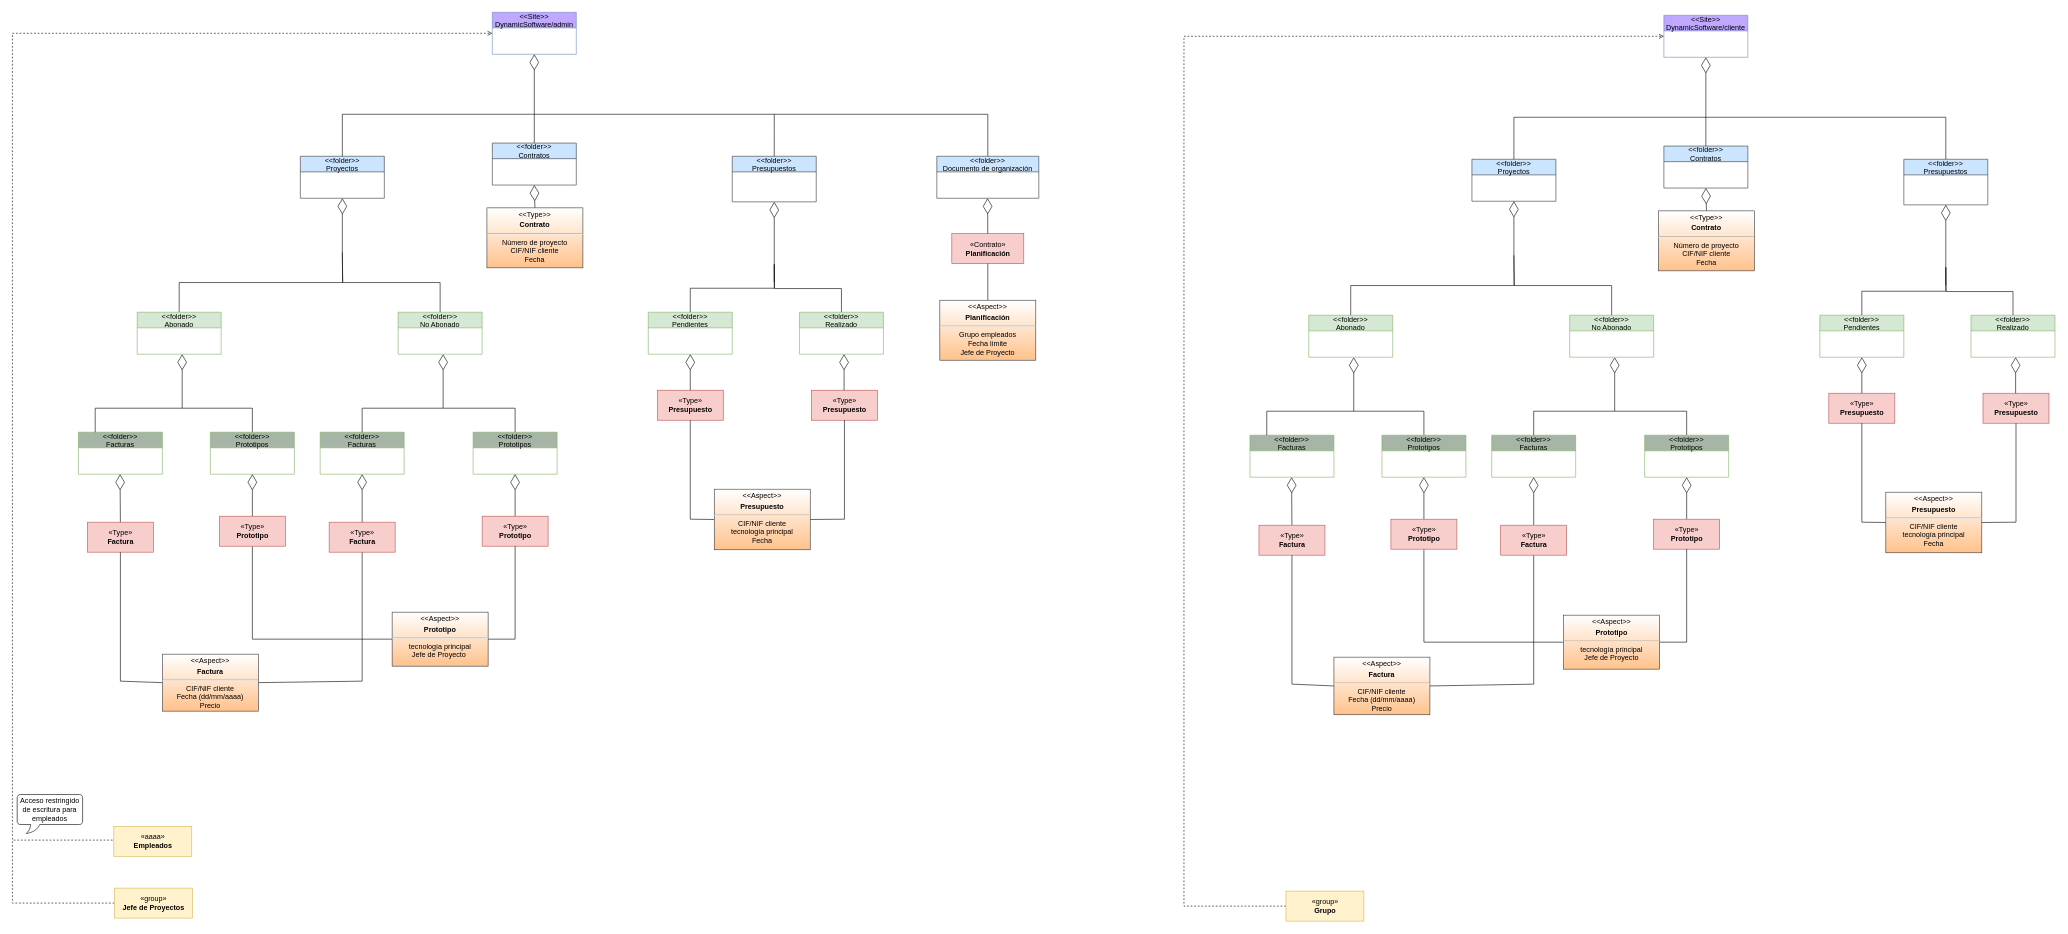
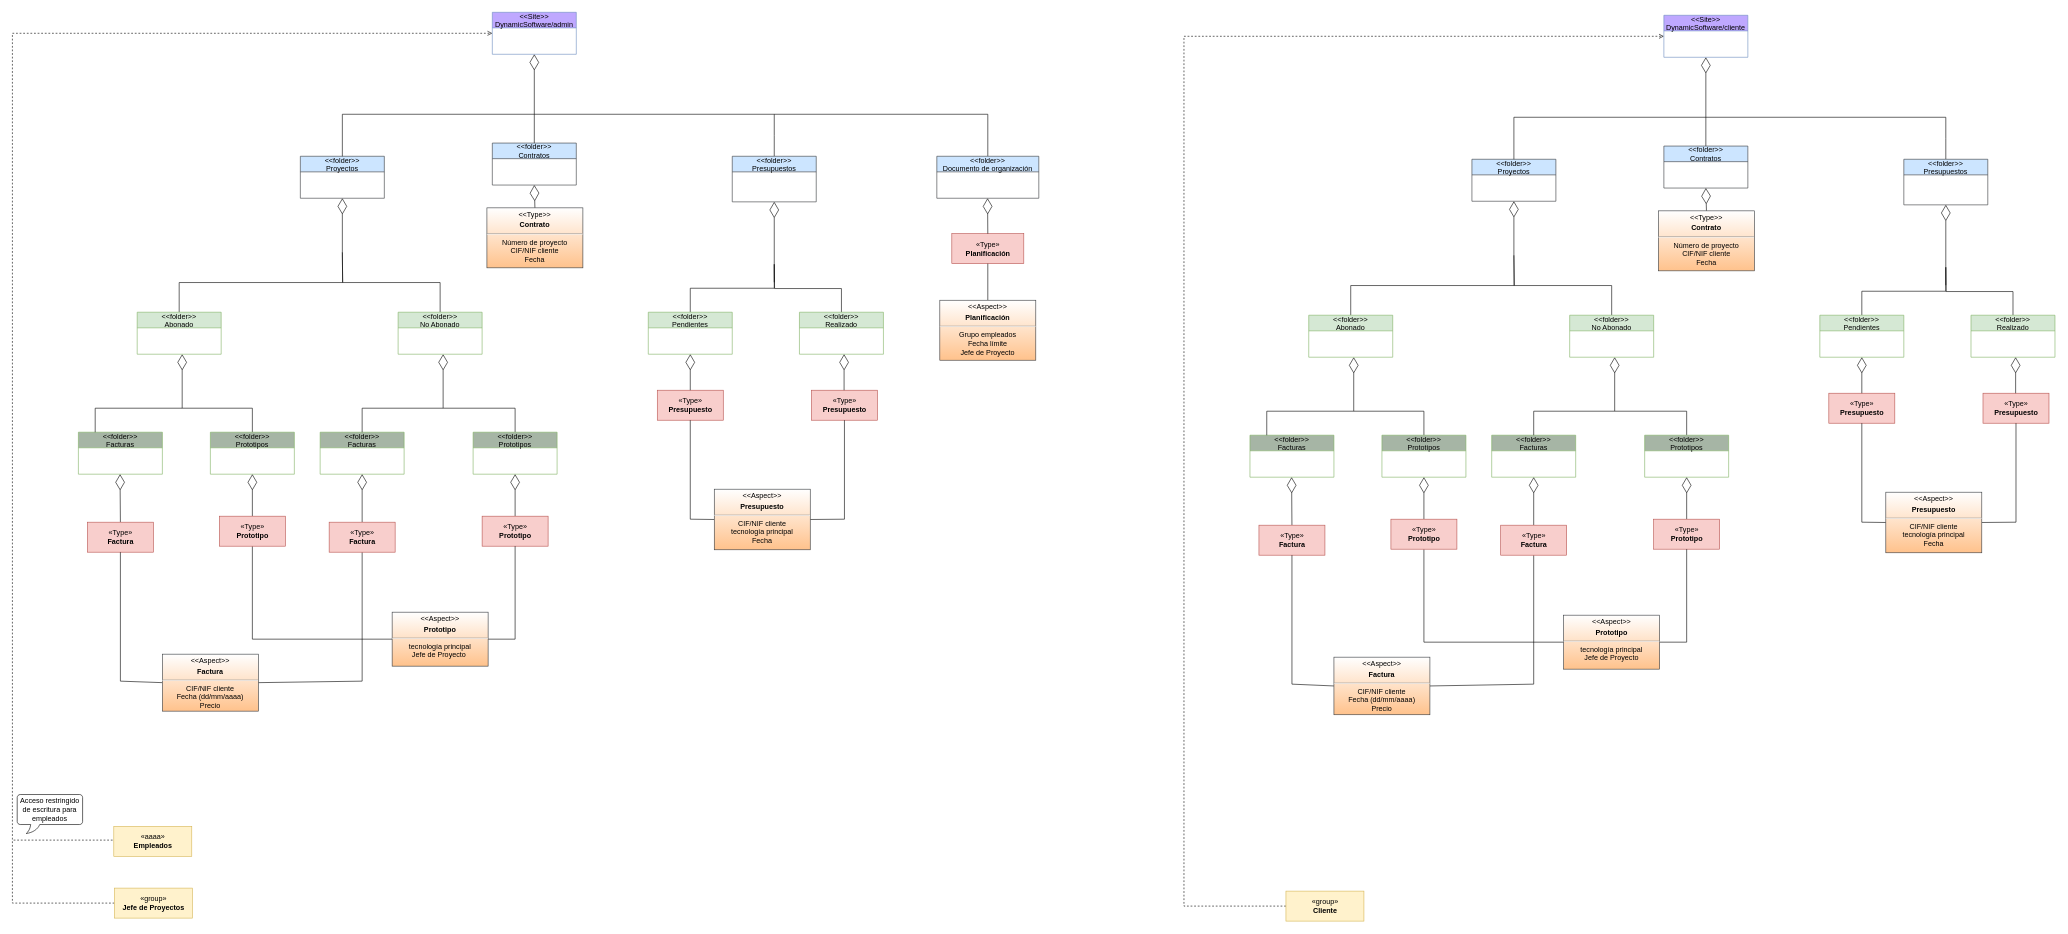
- <mxCell id="20" value="«Contrato»&lt;br&gt;&lt;b&gt;Planificación&lt;/b&gt;" style="html=1;fillColor=#f8cecc;strokeColor=#b85450;" parent="1" vertex="1"><mxGeometry x="1586" y="389" width="120" height="50" as="geometry" /></mxCell>
+ <mxCell id="20" value="«Type»&lt;br&gt;&lt;b&gt;Planificación&lt;/b&gt;" style="html=1;fillColor=#f8cecc;strokeColor=#b85450;" parent="1" vertex="1"><mxGeometry x="1586" y="389" width="120" height="50" as="geometry" /></mxCell>
- <mxCell id="105" value="«group»&lt;br&gt;&lt;b&gt;Grupo&lt;/b&gt;" style="html=1;fillColor=#fff2cc;strokeColor=#d6b656;" parent="1" vertex="1"><mxGeometry x="2143" y="1485" width="130" height="50" as="geometry" /></mxCell>
+ <mxCell id="105" value="«group»&lt;br&gt;&lt;b&gt;Cliente&lt;/b&gt;" style="html=1;fillColor=#fff2cc;strokeColor=#d6b656;" parent="1" vertex="1"><mxGeometry x="2143" y="1485" width="130" height="50" as="geometry" /></mxCell>
